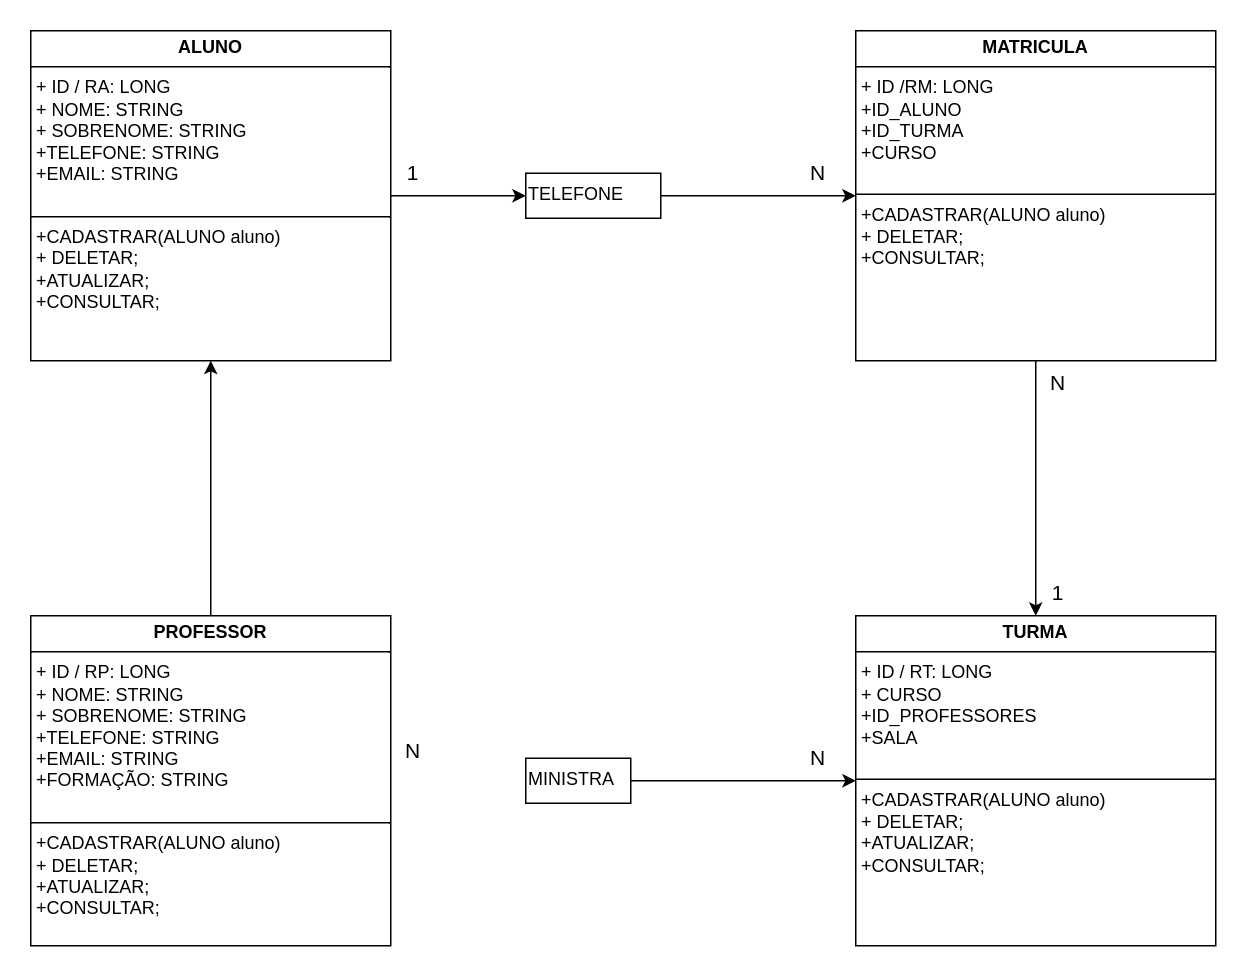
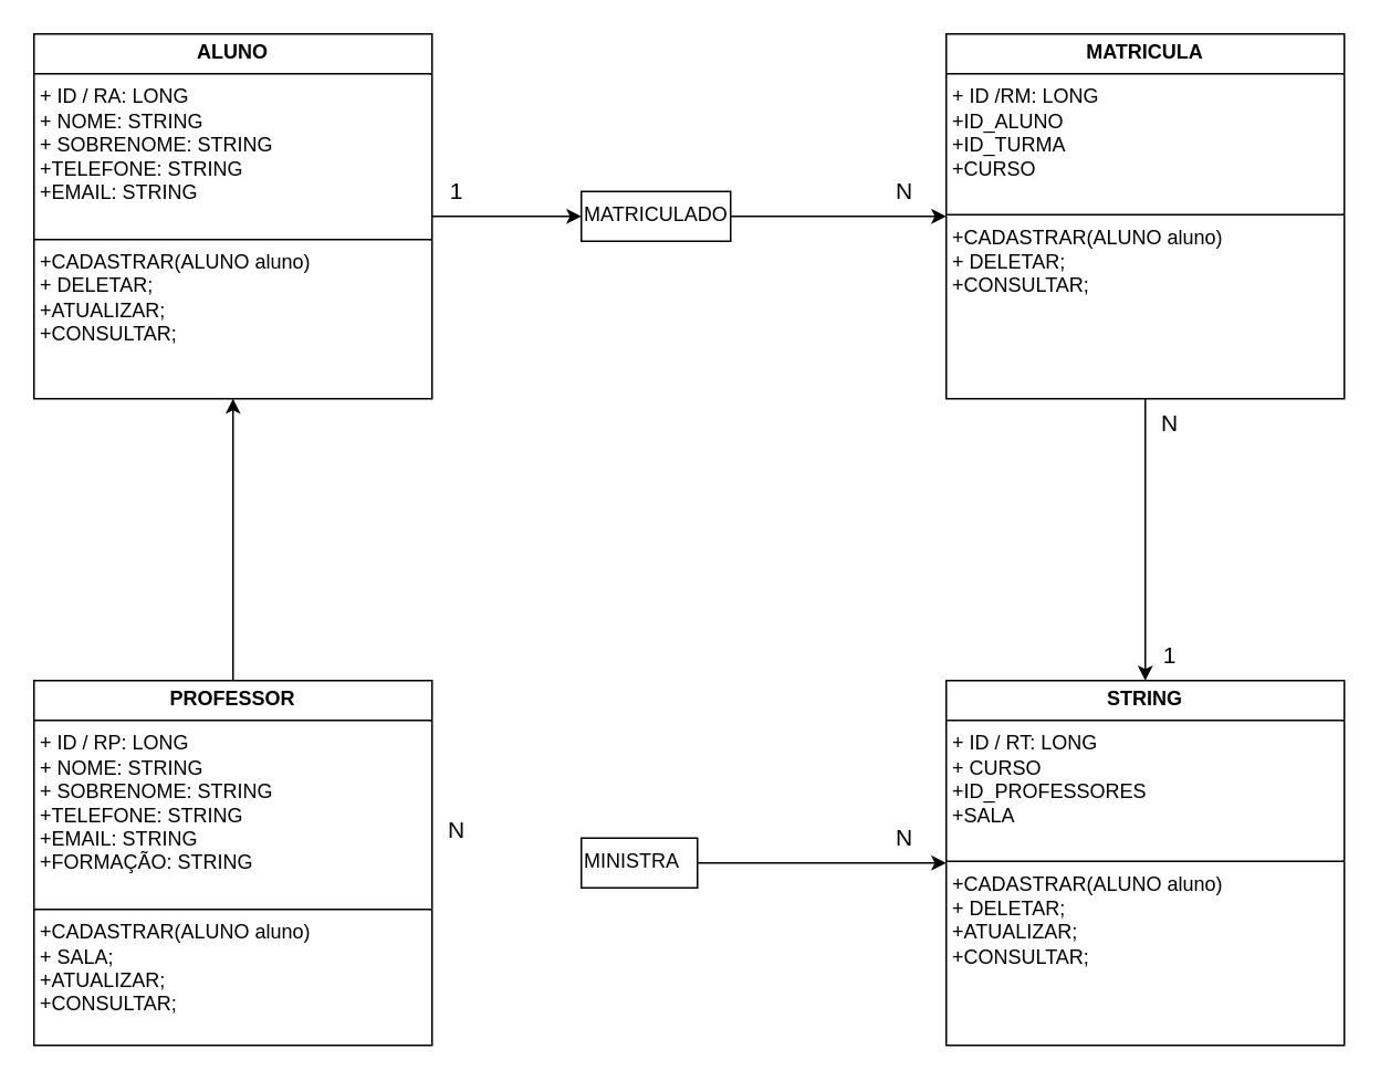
- <mxCell id="10" value="TELEFONE" style="whiteSpace=wrap;html=1;align=left;verticalAlign=top;" parent="1" vertex="1"><mxGeometry x="350" y="115" width="90" height="30" as="geometry" /></mxCell>
+ <mxCell id="10" value="MATRICULADO" style="whiteSpace=wrap;html=1;align=left;verticalAlign=top;" parent="1" vertex="1"><mxGeometry x="350" y="115" width="90" height="30" as="geometry" /></mxCell>
- <mxCell id="8" value="&lt;p style=&quot;margin:0px;margin-top:4px;text-align:center;&quot;&gt;&lt;b&gt;TURMA&lt;/b&gt;&lt;/p&gt;&lt;hr size=&quot;1&quot; style=&quot;border-style:solid;&quot;&gt;&lt;p style=&quot;margin:0px;margin-left:4px;&quot;&gt;+ ID / RT: LONG&lt;/p&gt;&lt;p style=&quot;margin:0px;margin-left:4px;&quot;&gt;+ CURSO&lt;/p&gt;&lt;p style=&quot;margin:0px;margin-left:4px;&quot;&gt;+ID_PROFESSORES&lt;/p&gt;&lt;p style=&quot;margin:0px;margin-left:4px;&quot;&gt;+SALA&lt;/p&gt;&lt;p style=&quot;margin:0px;margin-left:4px;&quot;&gt;&lt;br&gt;&lt;/p&gt;&lt;hr size=&quot;1&quot; style=&quot;border-style:solid;&quot;&gt;&lt;p style=&quot;margin:0px;margin-left:4px;&quot;&gt;+CADASTRAR(ALUNO aluno)&lt;/p&gt;&lt;p style=&quot;margin:0px;margin-left:4px;&quot;&gt;+ DELETAR;&lt;/p&gt;&lt;p style=&quot;margin:0px;margin-left:4px;&quot;&gt;+ATUALIZAR;&lt;/p&gt;&lt;p style=&quot;margin:0px;margin-left:4px;&quot;&gt;+CONSULTAR;&lt;/p&gt;" style="verticalAlign=top;align=left;overflow=fill;html=1;whiteSpace=wrap;" parent="1" vertex="1"><mxGeometry x="570" y="410" width="240" height="220" as="geometry" /></mxCell>
+ <mxCell id="8" value="&lt;p style=&quot;margin:0px;margin-top:4px;text-align:center;&quot;&gt;&lt;b&gt;STRING&lt;/b&gt;&lt;/p&gt;&lt;hr size=&quot;1&quot; style=&quot;border-style:solid;&quot;&gt;&lt;p style=&quot;margin:0px;margin-left:4px;&quot;&gt;+ ID / RT: LONG&lt;/p&gt;&lt;p style=&quot;margin:0px;margin-left:4px;&quot;&gt;+ CURSO&lt;/p&gt;&lt;p style=&quot;margin:0px;margin-left:4px;&quot;&gt;+ID_PROFESSORES&lt;/p&gt;&lt;p style=&quot;margin:0px;margin-left:4px;&quot;&gt;+SALA&lt;/p&gt;&lt;p style=&quot;margin:0px;margin-left:4px;&quot;&gt;&lt;br&gt;&lt;/p&gt;&lt;hr size=&quot;1&quot; style=&quot;border-style:solid;&quot;&gt;&lt;p style=&quot;margin:0px;margin-left:4px;&quot;&gt;+CADASTRAR(ALUNO aluno)&lt;/p&gt;&lt;p style=&quot;margin:0px;margin-left:4px;&quot;&gt;+ DELETAR;&lt;/p&gt;&lt;p style=&quot;margin:0px;margin-left:4px;&quot;&gt;+ATUALIZAR;&lt;/p&gt;&lt;p style=&quot;margin:0px;margin-left:4px;&quot;&gt;+CONSULTAR;&lt;/p&gt;" style="verticalAlign=top;align=left;overflow=fill;html=1;whiteSpace=wrap;" parent="1" vertex="1"><mxGeometry x="570" y="410" width="240" height="220" as="geometry" /></mxCell>
- <mxCell id="5" value="&lt;p style=&quot;margin:0px;margin-top:4px;text-align:center;&quot;&gt;&lt;b&gt;PROFESSOR&lt;/b&gt;&lt;/p&gt;&lt;hr size=&quot;1&quot; style=&quot;border-style:solid;&quot;&gt;&lt;p style=&quot;margin:0px;margin-left:4px;&quot;&gt;+ ID / RP: LONG&lt;/p&gt;&lt;p style=&quot;margin:0px;margin-left:4px;&quot;&gt;+ NOME: STRING&lt;/p&gt;&lt;p style=&quot;margin:0px;margin-left:4px;&quot;&gt;+ SOBRENOME: STRING&lt;/p&gt;&lt;p style=&quot;margin:0px;margin-left:4px;&quot;&gt;+TELEFONE: STRING&lt;/p&gt;&lt;p style=&quot;margin:0px;margin-left:4px;&quot;&gt;+EMAIL: STRING&lt;/p&gt;&lt;p style=&quot;margin:0px;margin-left:4px;&quot;&gt;+FORMAÇÃO: STRING&lt;/p&gt;&lt;p style=&quot;margin:0px;margin-left:4px;&quot;&gt;&lt;br&gt;&lt;/p&gt;&lt;hr size=&quot;1&quot; style=&quot;border-style:solid;&quot;&gt;&lt;p style=&quot;margin:0px;margin-left:4px;&quot;&gt;+CADASTRAR(ALUNO aluno)&lt;/p&gt;&lt;p style=&quot;margin:0px;margin-left:4px;&quot;&gt;+ DELETAR;&lt;/p&gt;&lt;p style=&quot;margin:0px;margin-left:4px;&quot;&gt;+ATUALIZAR;&lt;/p&gt;&lt;p style=&quot;margin:0px;margin-left:4px;&quot;&gt;+CONSULTAR;&lt;/p&gt;" style="verticalAlign=top;align=left;overflow=fill;html=1;whiteSpace=wrap;" parent="1" vertex="1"><mxGeometry x="20" y="410" width="240" height="220" as="geometry" /></mxCell>
+ <mxCell id="5" value="&lt;p style=&quot;margin:0px;margin-top:4px;text-align:center;&quot;&gt;&lt;b&gt;PROFESSOR&lt;/b&gt;&lt;/p&gt;&lt;hr size=&quot;1&quot; style=&quot;border-style:solid;&quot;&gt;&lt;p style=&quot;margin:0px;margin-left:4px;&quot;&gt;+ ID / RP: LONG&lt;/p&gt;&lt;p style=&quot;margin:0px;margin-left:4px;&quot;&gt;+ NOME: STRING&lt;/p&gt;&lt;p style=&quot;margin:0px;margin-left:4px;&quot;&gt;+ SOBRENOME: STRING&lt;/p&gt;&lt;p style=&quot;margin:0px;margin-left:4px;&quot;&gt;+TELEFONE: STRING&lt;/p&gt;&lt;p style=&quot;margin:0px;margin-left:4px;&quot;&gt;+EMAIL: STRING&lt;/p&gt;&lt;p style=&quot;margin:0px;margin-left:4px;&quot;&gt;+FORMAÇÃO: STRING&lt;/p&gt;&lt;p style=&quot;margin:0px;margin-left:4px;&quot;&gt;&lt;br&gt;&lt;/p&gt;&lt;hr size=&quot;1&quot; style=&quot;border-style:solid;&quot;&gt;&lt;p style=&quot;margin:0px;margin-left:4px;&quot;&gt;+CADASTRAR(ALUNO aluno)&lt;/p&gt;&lt;p style=&quot;margin:0px;margin-left:4px;&quot;&gt;+ SALA;&lt;/p&gt;&lt;p style=&quot;margin:0px;margin-left:4px;&quot;&gt;+ATUALIZAR;&lt;/p&gt;&lt;p style=&quot;margin:0px;margin-left:4px;&quot;&gt;+CONSULTAR;&lt;/p&gt;" style="verticalAlign=top;align=left;overflow=fill;html=1;whiteSpace=wrap;" parent="1" vertex="1"><mxGeometry x="20" y="410" width="240" height="220" as="geometry" /></mxCell>
